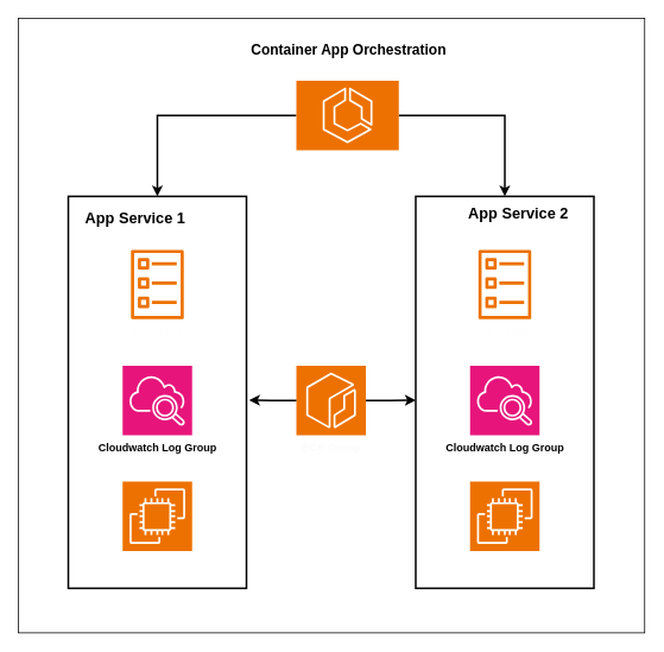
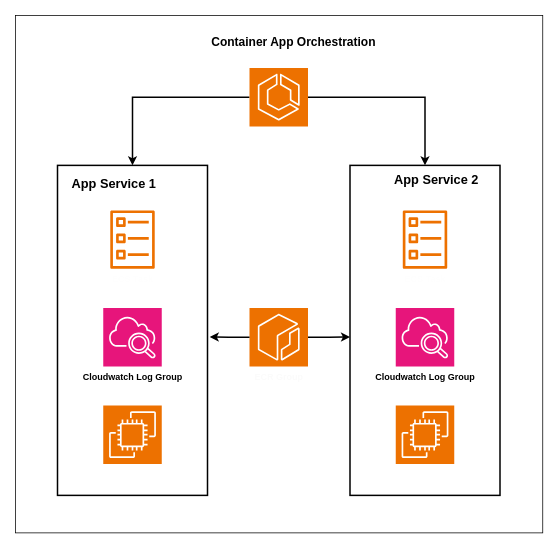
- <mxCell id="5" value="&lt;font style=&quot;color: rgb(255, 255, 255);&quot;&gt;&lt;b&gt;ECS Cluster&lt;/b&gt;&lt;/font&gt;" style="sketch=0;points=[[0,0,0],[0.25,0,0],[0.5,0,0],[0.75,0,0],[1,0,0],[0,1,0],[0.25,1,0],[0.5,1,0],[0.75,1,0],[1,1,0],[0,0.25,0],[0,0.5,0],[0,0.75,0],[1,0.25,0],[1,0.5,0],[1,0.75,0]];outlineConnect=0;fontColor=#232F3E;fillColor=#ED7100;strokeColor=#ffffff;dashed=0;verticalLabelPosition=bottom;verticalAlign=top;align=center;html=1;fontSize=12;fontStyle=0;aspect=fixed;shape=mxgraph.aws4.resourceIcon;resIcon=mxgraph.aws4.ecs;" parent="1" vertex="1"><mxGeometry x="332" y="90" width="115" height="78" as="geometry" /></mxCell>
+ <mxCell id="5" value="&lt;font style=&quot;color: rgb(255, 255, 255);&quot;&gt;&lt;b&gt;ECS Cluster&lt;/b&gt;&lt;/font&gt;" style="sketch=0;points=[[0,0,0],[0.25,0,0],[0.5,0,0],[0.75,0,0],[1,0,0],[0,1,0],[0.25,1,0],[0.5,1,0],[0.75,1,0],[1,1,0],[0,0.25,0],[0,0.5,0],[0,0.75,0],[1,0.25,0],[1,0.5,0],[1,0.75,0]];outlineConnect=0;fontColor=#232F3E;fillColor=#ED7100;strokeColor=#ffffff;dashed=0;verticalLabelPosition=bottom;verticalAlign=top;align=center;html=1;fontSize=12;fontStyle=0;aspect=fixed;shape=mxgraph.aws4.resourceIcon;resIcon=mxgraph.aws4.ecs;" parent="1" vertex="1"><mxGeometry x="332" y="90" width="78" height="78" as="geometry" /></mxCell>
